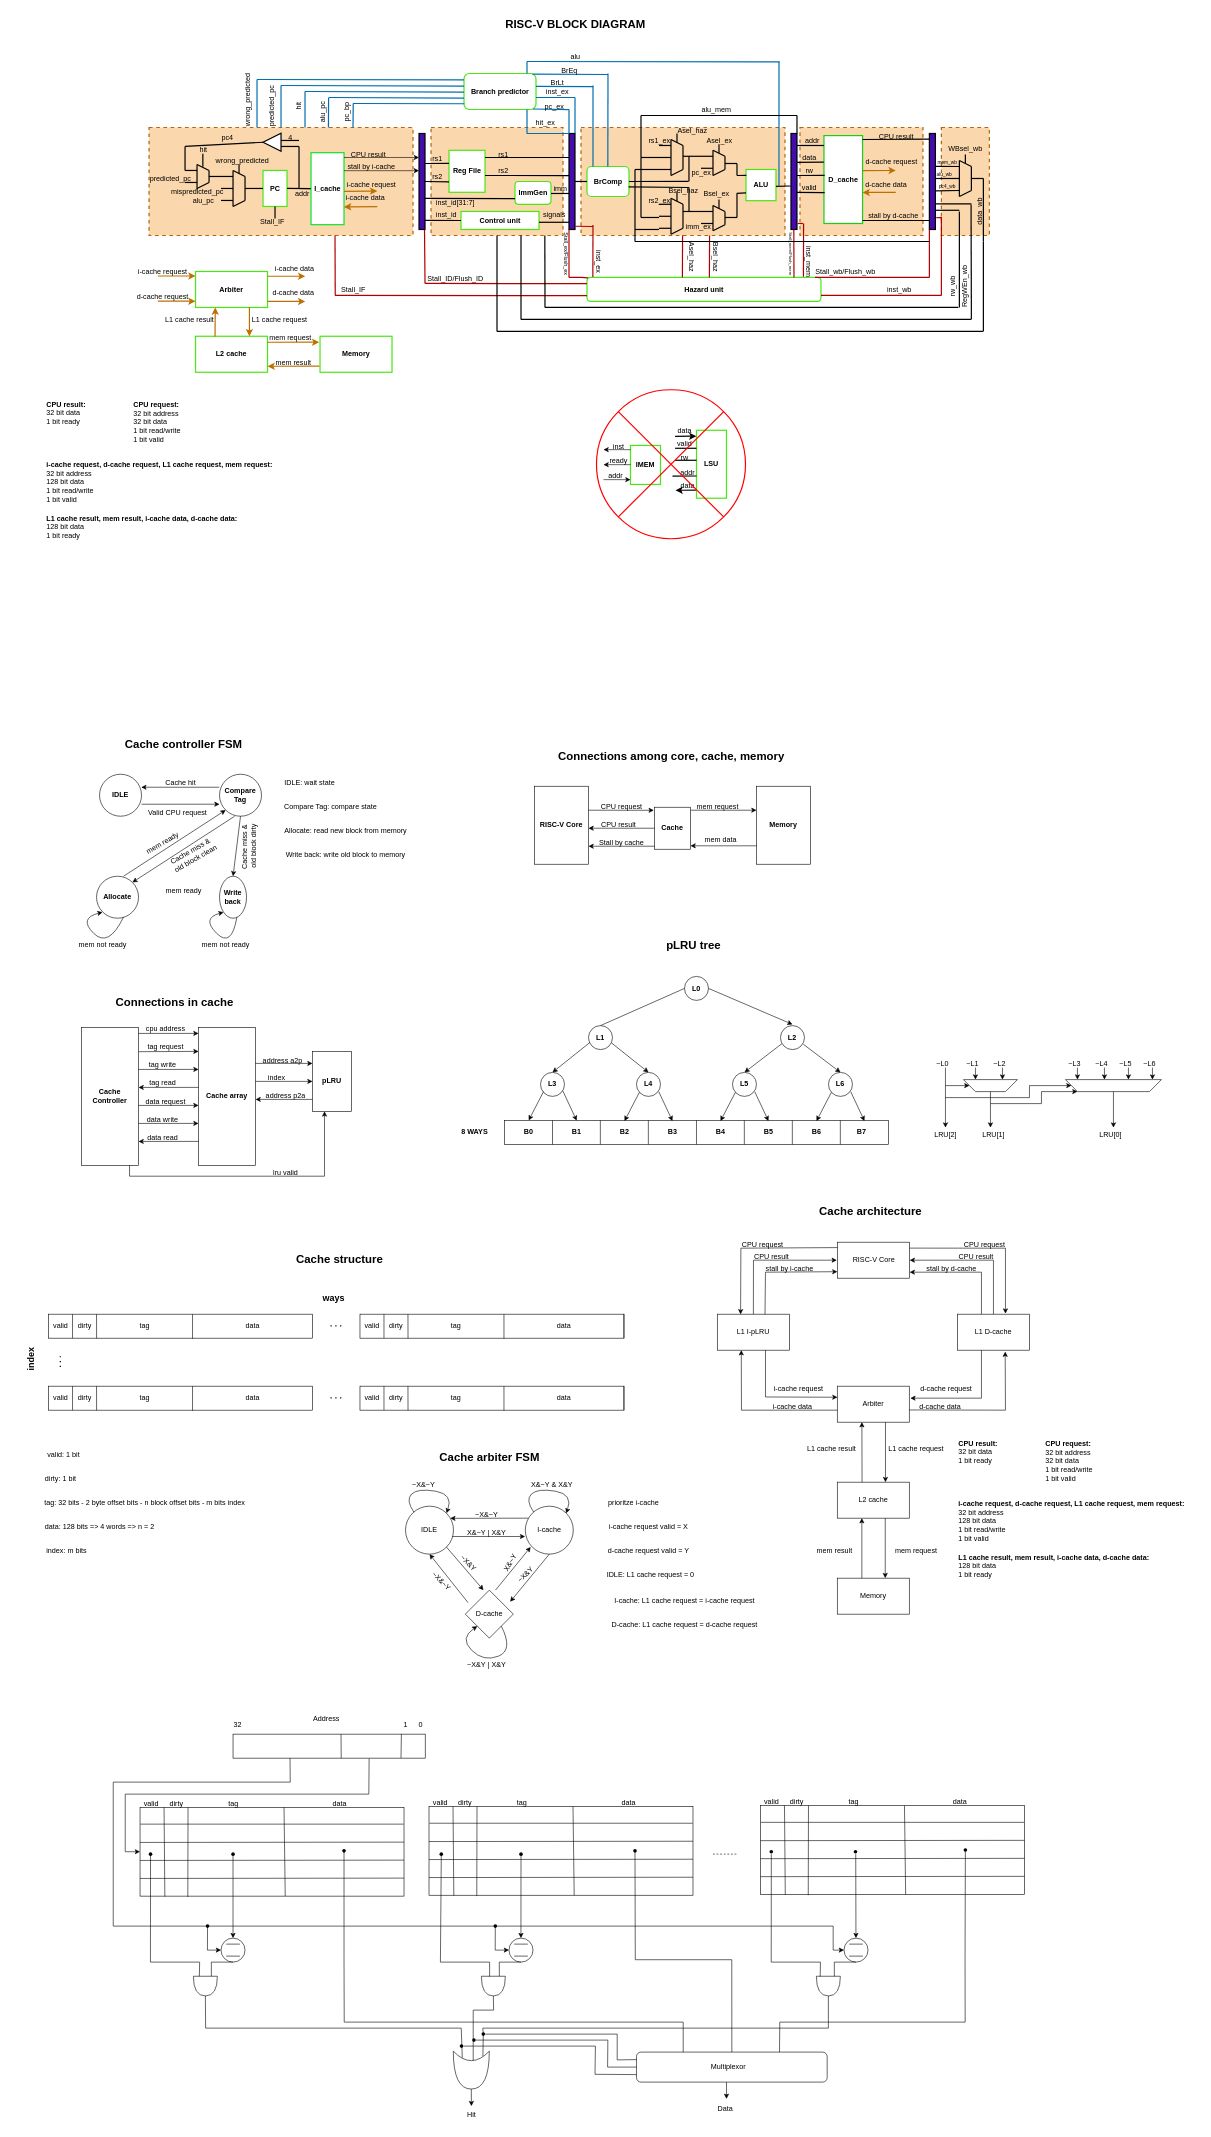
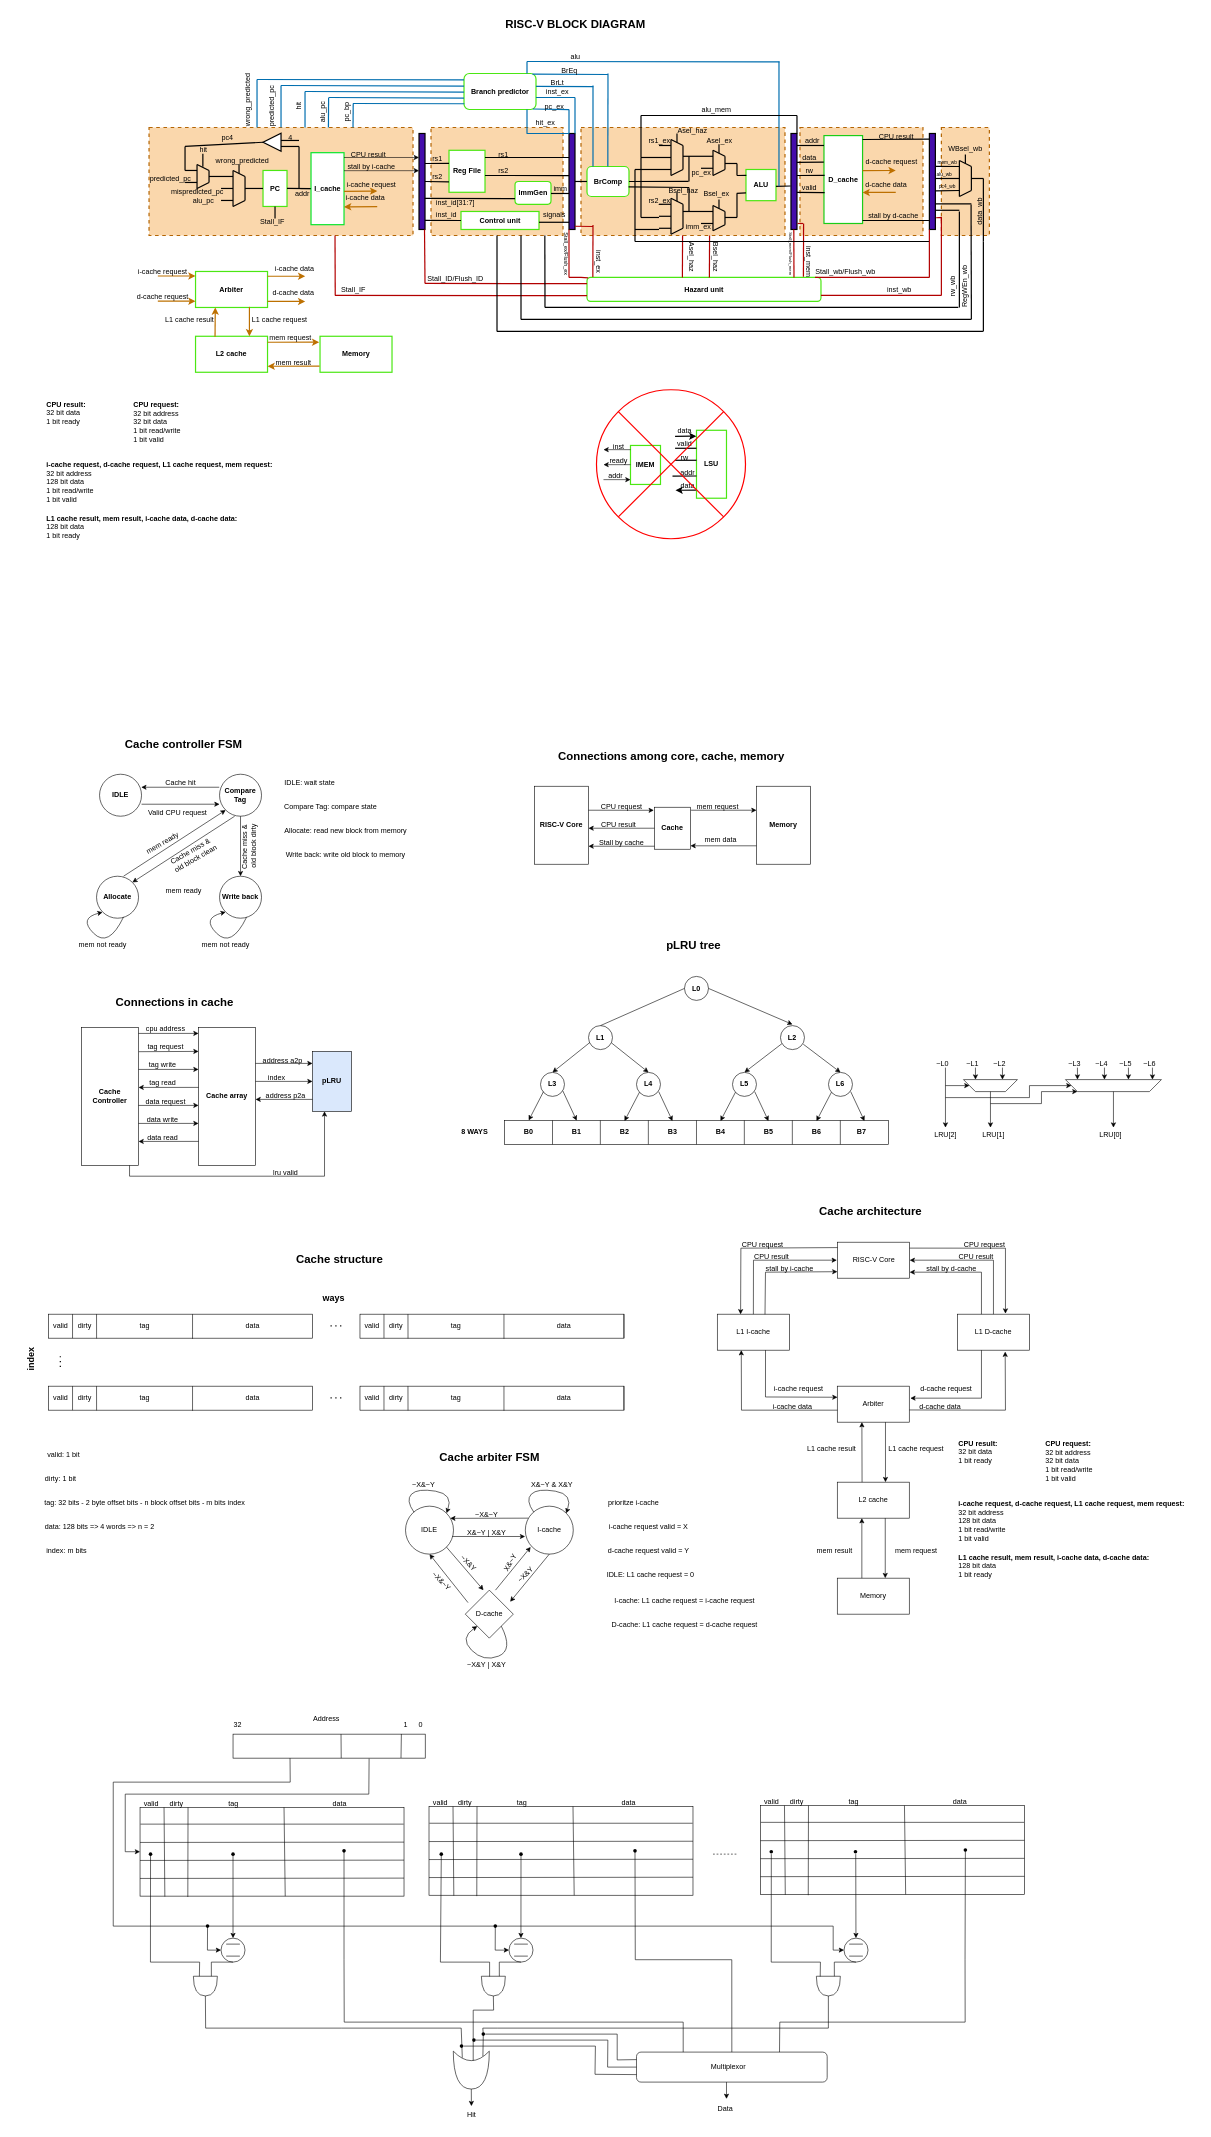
- <mxCell id="221" value="Write back" style="ellipse;whiteSpace=wrap;html=1;aspect=fixed;movable=0;resizable=0;rotatable=0;deletable=0;editable=0;locked=1;connectable=0;fontStyle=1" parent="1" vertex="1"><mxGeometry x="365.16" y="1460" width="45" height="70" as="geometry" /></mxCell>
+ <mxCell id="221" value="Write back" style="ellipse;whiteSpace=wrap;html=1;aspect=fixed;movable=0;resizable=0;rotatable=0;deletable=0;editable=0;locked=1;connectable=0;fontStyle=1" parent="1" vertex="1"><mxGeometry x="365.16" y="1460" width="70" height="70" as="geometry" /></mxCell>
- <mxCell id="258" value="pLRU" style="rounded=0;whiteSpace=wrap;html=1;fontStyle=1;movable=0;resizable=0;rotatable=0;deletable=0;editable=0;locked=1;connectable=0;" parent="1" vertex="1"><mxGeometry x="520.16" y="1752" width="65" height="100" as="geometry" /></mxCell>
+ <mxCell id="258" value="pLRU" style="rounded=0;whiteSpace=wrap;html=1;fontStyle=1;movable=0;resizable=0;rotatable=0;deletable=0;editable=0;locked=1;connectable=0;fillColor=#dae8fc;" parent="1" vertex="1"><mxGeometry x="520.16" y="1752" width="65" height="100" as="geometry" /></mxCell>
- <mxCell id="446" value="L1 I-pLRU" style="rounded=0;whiteSpace=wrap;html=1;movable=0;resizable=0;rotatable=0;deletable=0;editable=0;locked=1;connectable=0;" parent="1" vertex="1"><mxGeometry x="1194.82" y="2190" width="120.34" height="60" as="geometry" /></mxCell>
+ <mxCell id="446" value="L1 I-cache" style="rounded=0;whiteSpace=wrap;html=1;movable=0;resizable=0;rotatable=0;deletable=0;editable=0;locked=1;connectable=0;" parent="1" vertex="1"><mxGeometry x="1194.82" y="2190" width="120.34" height="60" as="geometry" /></mxCell>
